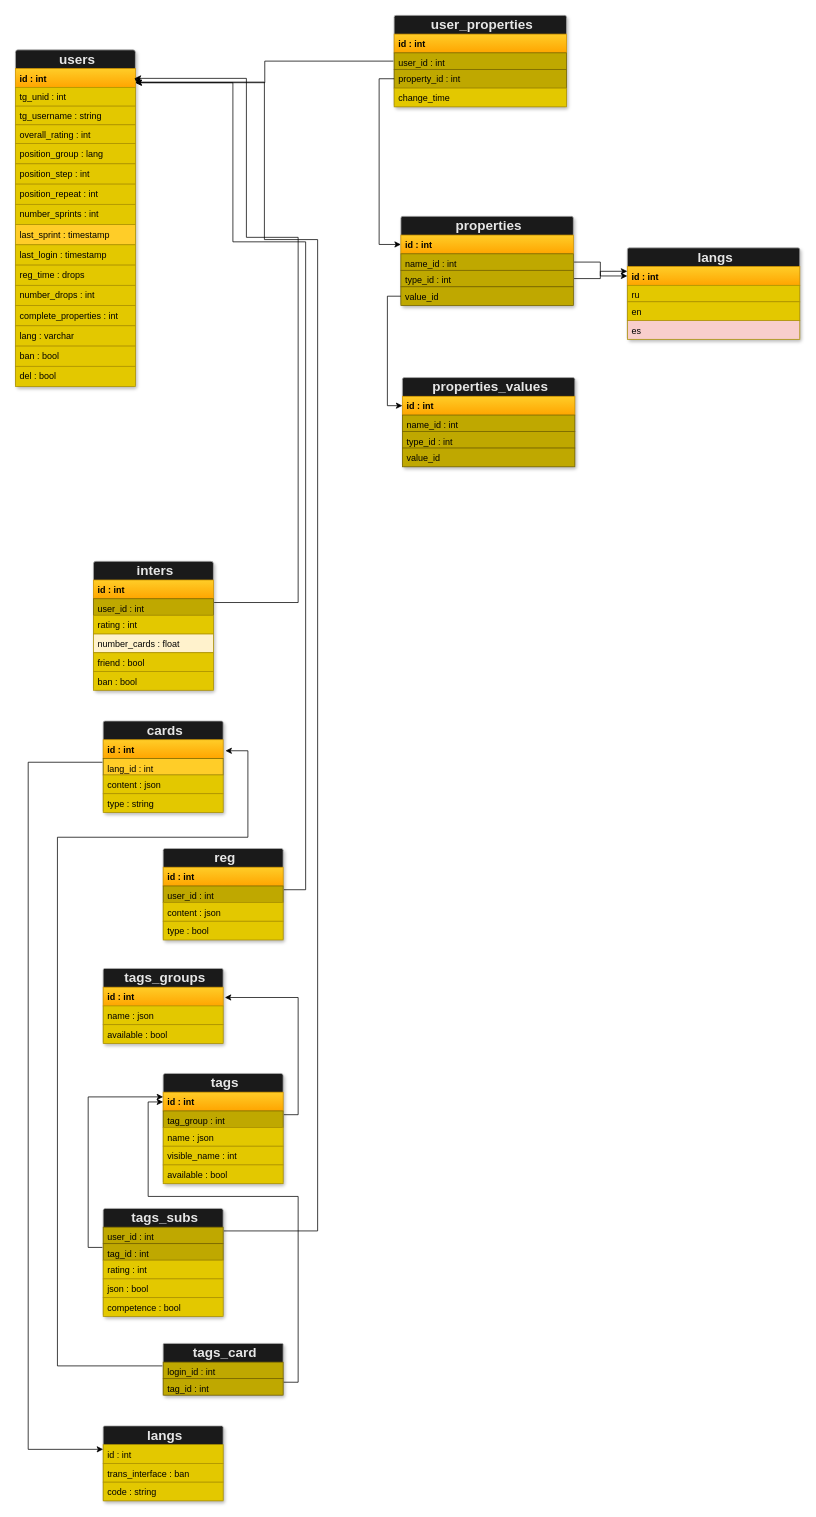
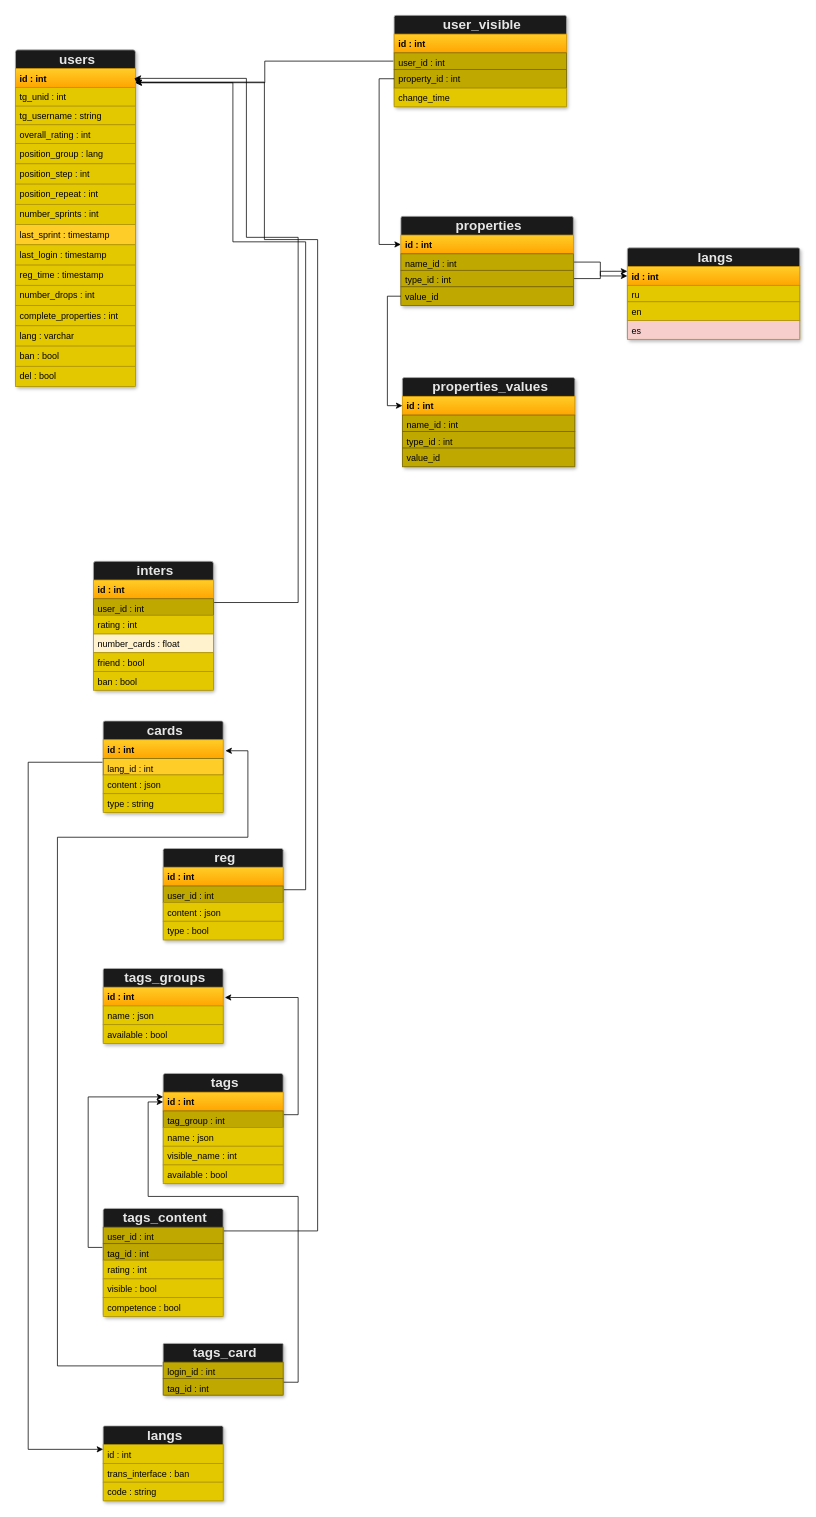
- <mxCell id="77" value="&lt;b&gt;&lt;font style=&quot;font-size: 18px&quot; color=&quot;#e6e6e6&quot;&gt;user_properties&lt;/font&gt;&lt;/b&gt;" style="html=1;align=center;spacingLeft=4;verticalAlign=middle;strokeColor=none;fillColor=none;" parent="76" vertex="1"><mxGeometry width="230" height="25" as="geometry" /></mxCell>
+ <mxCell id="77" value="&lt;b&gt;&lt;font style=&quot;font-size: 18px&quot; color=&quot;#e6e6e6&quot;&gt;user_visible&lt;/font&gt;&lt;/b&gt;" style="html=1;align=center;spacingLeft=4;verticalAlign=middle;strokeColor=none;fillColor=none;" parent="76" vertex="1"><mxGeometry width="230" height="25" as="geometry" /></mxCell>
- <mxCell id="14" value="reg_time : drops" style="html=1;align=left;spacingLeft=4;verticalAlign=top;strokeColor=#B09500;fillColor=#e3c800;fontColor=#000000;rounded=0;" parent="2" vertex="1"><mxGeometry y="287" width="160" height="27" as="geometry" /></mxCell>
+ <mxCell id="14" value="reg_time : timestamp" style="html=1;align=left;spacingLeft=4;verticalAlign=top;strokeColor=#B09500;fillColor=#e3c800;fontColor=#000000;rounded=0;" parent="2" vertex="1"><mxGeometry y="287" width="160" height="27" as="geometry" /></mxCell>
- <mxCell id="55" value="&lt;b&gt;&lt;font style=&quot;font-size: 18px&quot; color=&quot;#e6e6e6&quot;&gt;tags_subs&lt;/font&gt;&lt;/b&gt;" style="html=1;align=center;spacingLeft=4;verticalAlign=middle;strokeColor=none;fillColor=none;" parent="54" vertex="1"><mxGeometry width="160" height="25" as="geometry" /></mxCell>
+ <mxCell id="55" value="&lt;b&gt;&lt;font style=&quot;font-size: 18px&quot; color=&quot;#e6e6e6&quot;&gt;tags_content&lt;/font&gt;&lt;/b&gt;" style="html=1;align=center;spacingLeft=4;verticalAlign=middle;strokeColor=none;fillColor=none;" parent="54" vertex="1"><mxGeometry width="160" height="25" as="geometry" /></mxCell>
- <mxCell id="59" value="json : bool" style="html=1;align=left;spacingLeft=4;verticalAlign=top;strokeColor=#B09500;fillColor=#e3c800;fontColor=#000000;" parent="54" vertex="1"><mxGeometry y="94" width="160" height="25" as="geometry" /></mxCell>
+ <mxCell id="59" value="visible : bool" style="html=1;align=left;spacingLeft=4;verticalAlign=top;strokeColor=#B09500;fillColor=#e3c800;fontColor=#000000;" parent="54" vertex="1"><mxGeometry y="94" width="160" height="25" as="geometry" /></mxCell>
